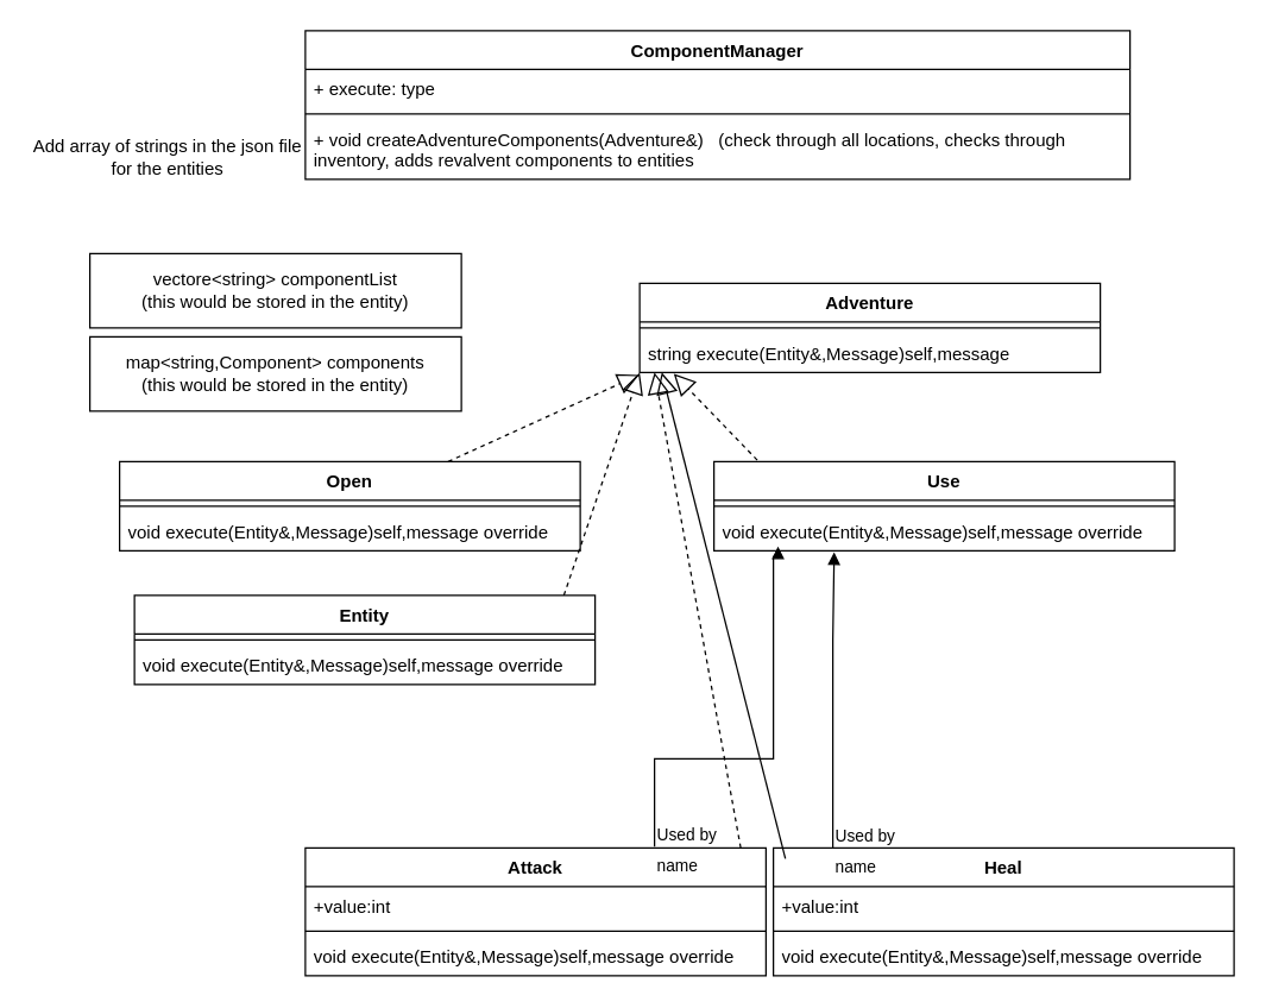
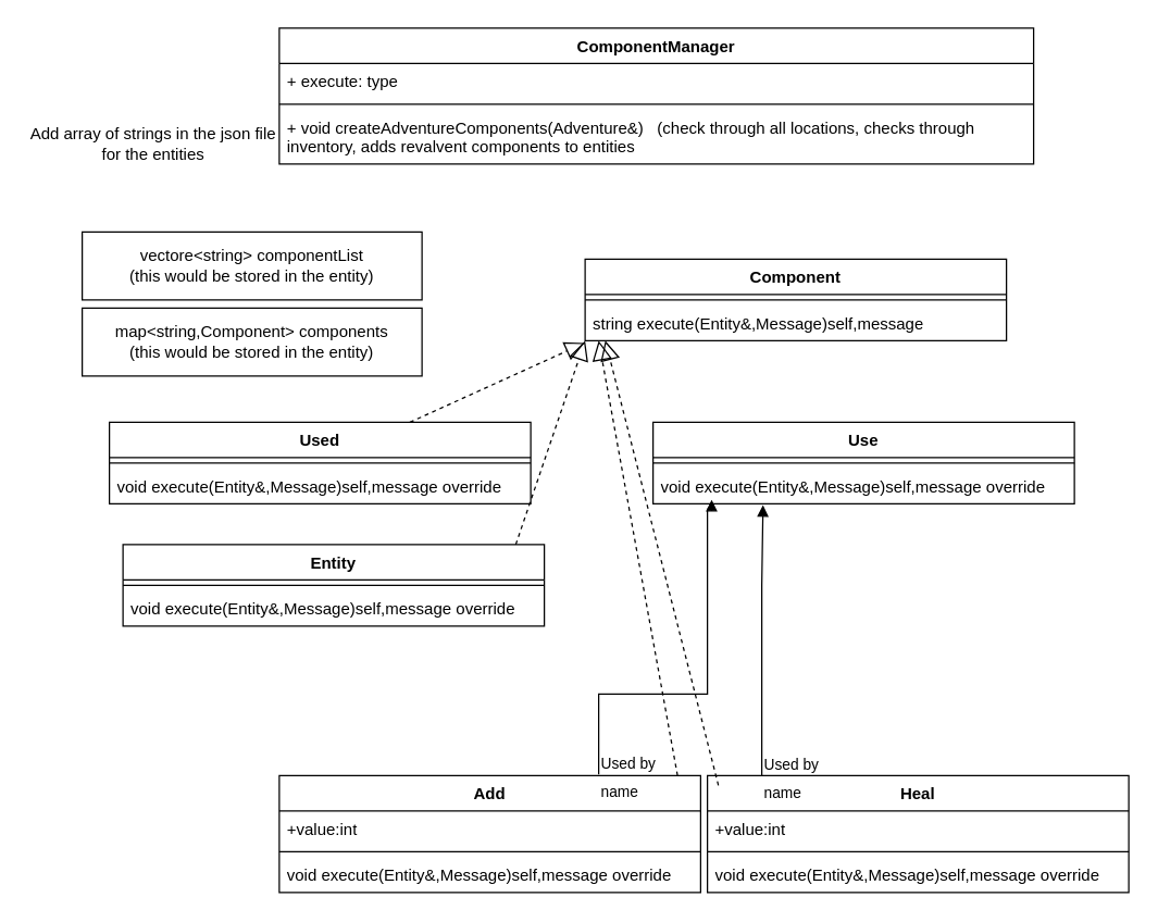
- <mxCell id="2" value="Adventure" style="swimlane;fontStyle=1;align=center;verticalAlign=top;childLayout=stackLayout;horizontal=1;startSize=26;horizontalStack=0;resizeParent=1;resizeParentMax=0;resizeLast=0;collapsible=1;marginBottom=0;whiteSpace=wrap;html=1;" parent="1" vertex="1"><mxGeometry x="430" y="190" width="310" height="60" as="geometry" /></mxCell>
+ <mxCell id="2" value="Component" style="swimlane;fontStyle=1;align=center;verticalAlign=top;childLayout=stackLayout;horizontal=1;startSize=26;horizontalStack=0;resizeParent=1;resizeParentMax=0;resizeLast=0;collapsible=1;marginBottom=0;whiteSpace=wrap;html=1;" parent="1" vertex="1"><mxGeometry x="430" y="190" width="310" height="60" as="geometry" /></mxCell>
- <mxCell id="12" value="" style="endArrow=block;dashed=1;endFill=0;endSize=12;html=1;rounded=0;entryX=0.074;entryY=1.031;entryDx=0;entryDy=0;entryPerimeter=0;exitX=0.094;exitY=-0.017;exitDx=0;exitDy=0;exitPerimeter=0;" parent="1" target="4" edge="1" source="5"><mxGeometry width="160" relative="1" as="geometry"><mxPoint x="450" y="308" as="sourcePoint" /><mxPoint x="490" y="290" as="targetPoint" /></mxGeometry></mxCell>
- <mxCell id="8" value="Open" style="swimlane;fontStyle=1;align=center;verticalAlign=top;childLayout=stackLayout;horizontal=1;startSize=26;horizontalStack=0;resizeParent=1;resizeParentMax=0;resizeLast=0;collapsible=1;marginBottom=0;whiteSpace=wrap;html=1;" parent="1" vertex="1"><mxGeometry x="80" y="310" width="310" height="60" as="geometry" /></mxCell>
+ <mxCell id="8" value="Used" style="swimlane;fontStyle=1;align=center;verticalAlign=top;childLayout=stackLayout;horizontal=1;startSize=26;horizontalStack=0;resizeParent=1;resizeParentMax=0;resizeLast=0;collapsible=1;marginBottom=0;whiteSpace=wrap;html=1;" parent="1" vertex="1"><mxGeometry x="80" y="310" width="310" height="60" as="geometry" /></mxCell>
- <mxCell id="31" value="" style="endArrow=block;dashed=0;endFill=0;endSize=12;html=1;rounded=0;entryX=0.048;entryY=1;entryDx=0;entryDy=0;entryPerimeter=0;exitX=0.026;exitY=0.083;exitDx=0;exitDy=0;exitPerimeter=0;" edge="1" parent="1" source="19" target="4"><mxGeometry width="160" relative="1" as="geometry"><mxPoint x="389" y="410" as="sourcePoint" /><mxPoint x="452" y="290" as="targetPoint" /></mxGeometry></mxCell>
+ <mxCell id="31" value="" style="endArrow=block;dashed=1;endFill=0;endSize=12;html=1;rounded=0;entryX=0.048;entryY=1;entryDx=0;entryDy=0;entryPerimeter=0;exitX=0.026;exitY=0.083;exitDx=0;exitDy=0;exitPerimeter=0;" edge="1" parent="1" source="19" target="4"><mxGeometry width="160" relative="1" as="geometry"><mxPoint x="389" y="410" as="sourcePoint" /><mxPoint x="452" y="290" as="targetPoint" /></mxGeometry></mxCell>
- <mxCell id="26" value="Attack" style="swimlane;fontStyle=1;align=center;verticalAlign=top;childLayout=stackLayout;horizontal=1;startSize=26;horizontalStack=0;resizeParent=1;resizeParentMax=0;resizeLast=0;collapsible=1;marginBottom=0;whiteSpace=wrap;html=1;" vertex="1" parent="1"><mxGeometry x="205" y="570" width="310" height="86" as="geometry" /></mxCell>
+ <mxCell id="26" value="Add" style="swimlane;fontStyle=1;align=center;verticalAlign=top;childLayout=stackLayout;horizontal=1;startSize=26;horizontalStack=0;resizeParent=1;resizeParentMax=0;resizeLast=0;collapsible=1;marginBottom=0;whiteSpace=wrap;html=1;" vertex="1" parent="1"><mxGeometry x="205" y="570" width="310" height="86" as="geometry" /></mxCell>
